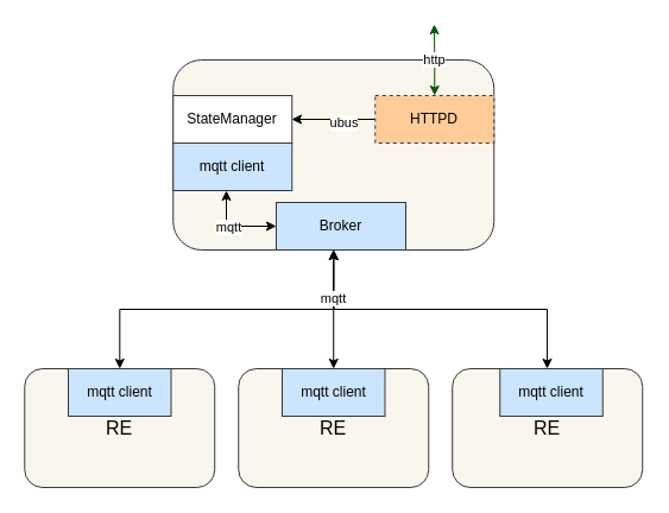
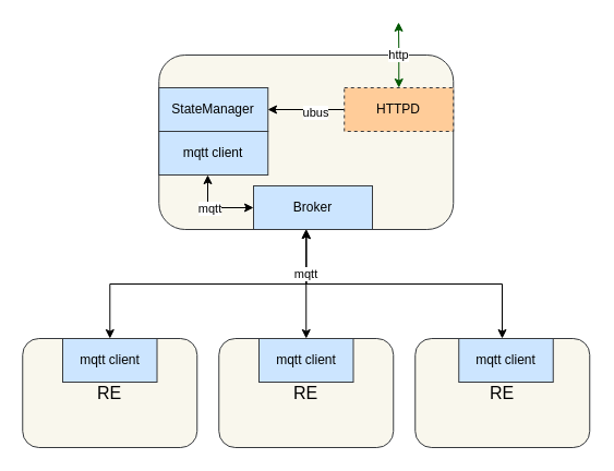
- <mxCell id="9" value="StateManager" style="rounded=0;whiteSpace=wrap;html=1;fillColor=#ffffff;strokeColor=#36393d;" parent="1" vertex="1"><mxGeometry x="145.25" y="80" width="100" height="40" as="geometry" /></mxCell>
+ <mxCell id="9" value="StateManager" style="rounded=0;whiteSpace=wrap;html=1;fillColor=#cce5ff;strokeColor=#36393d;" parent="1" vertex="1"><mxGeometry x="145.25" y="80" width="100" height="40" as="geometry" /></mxCell>
